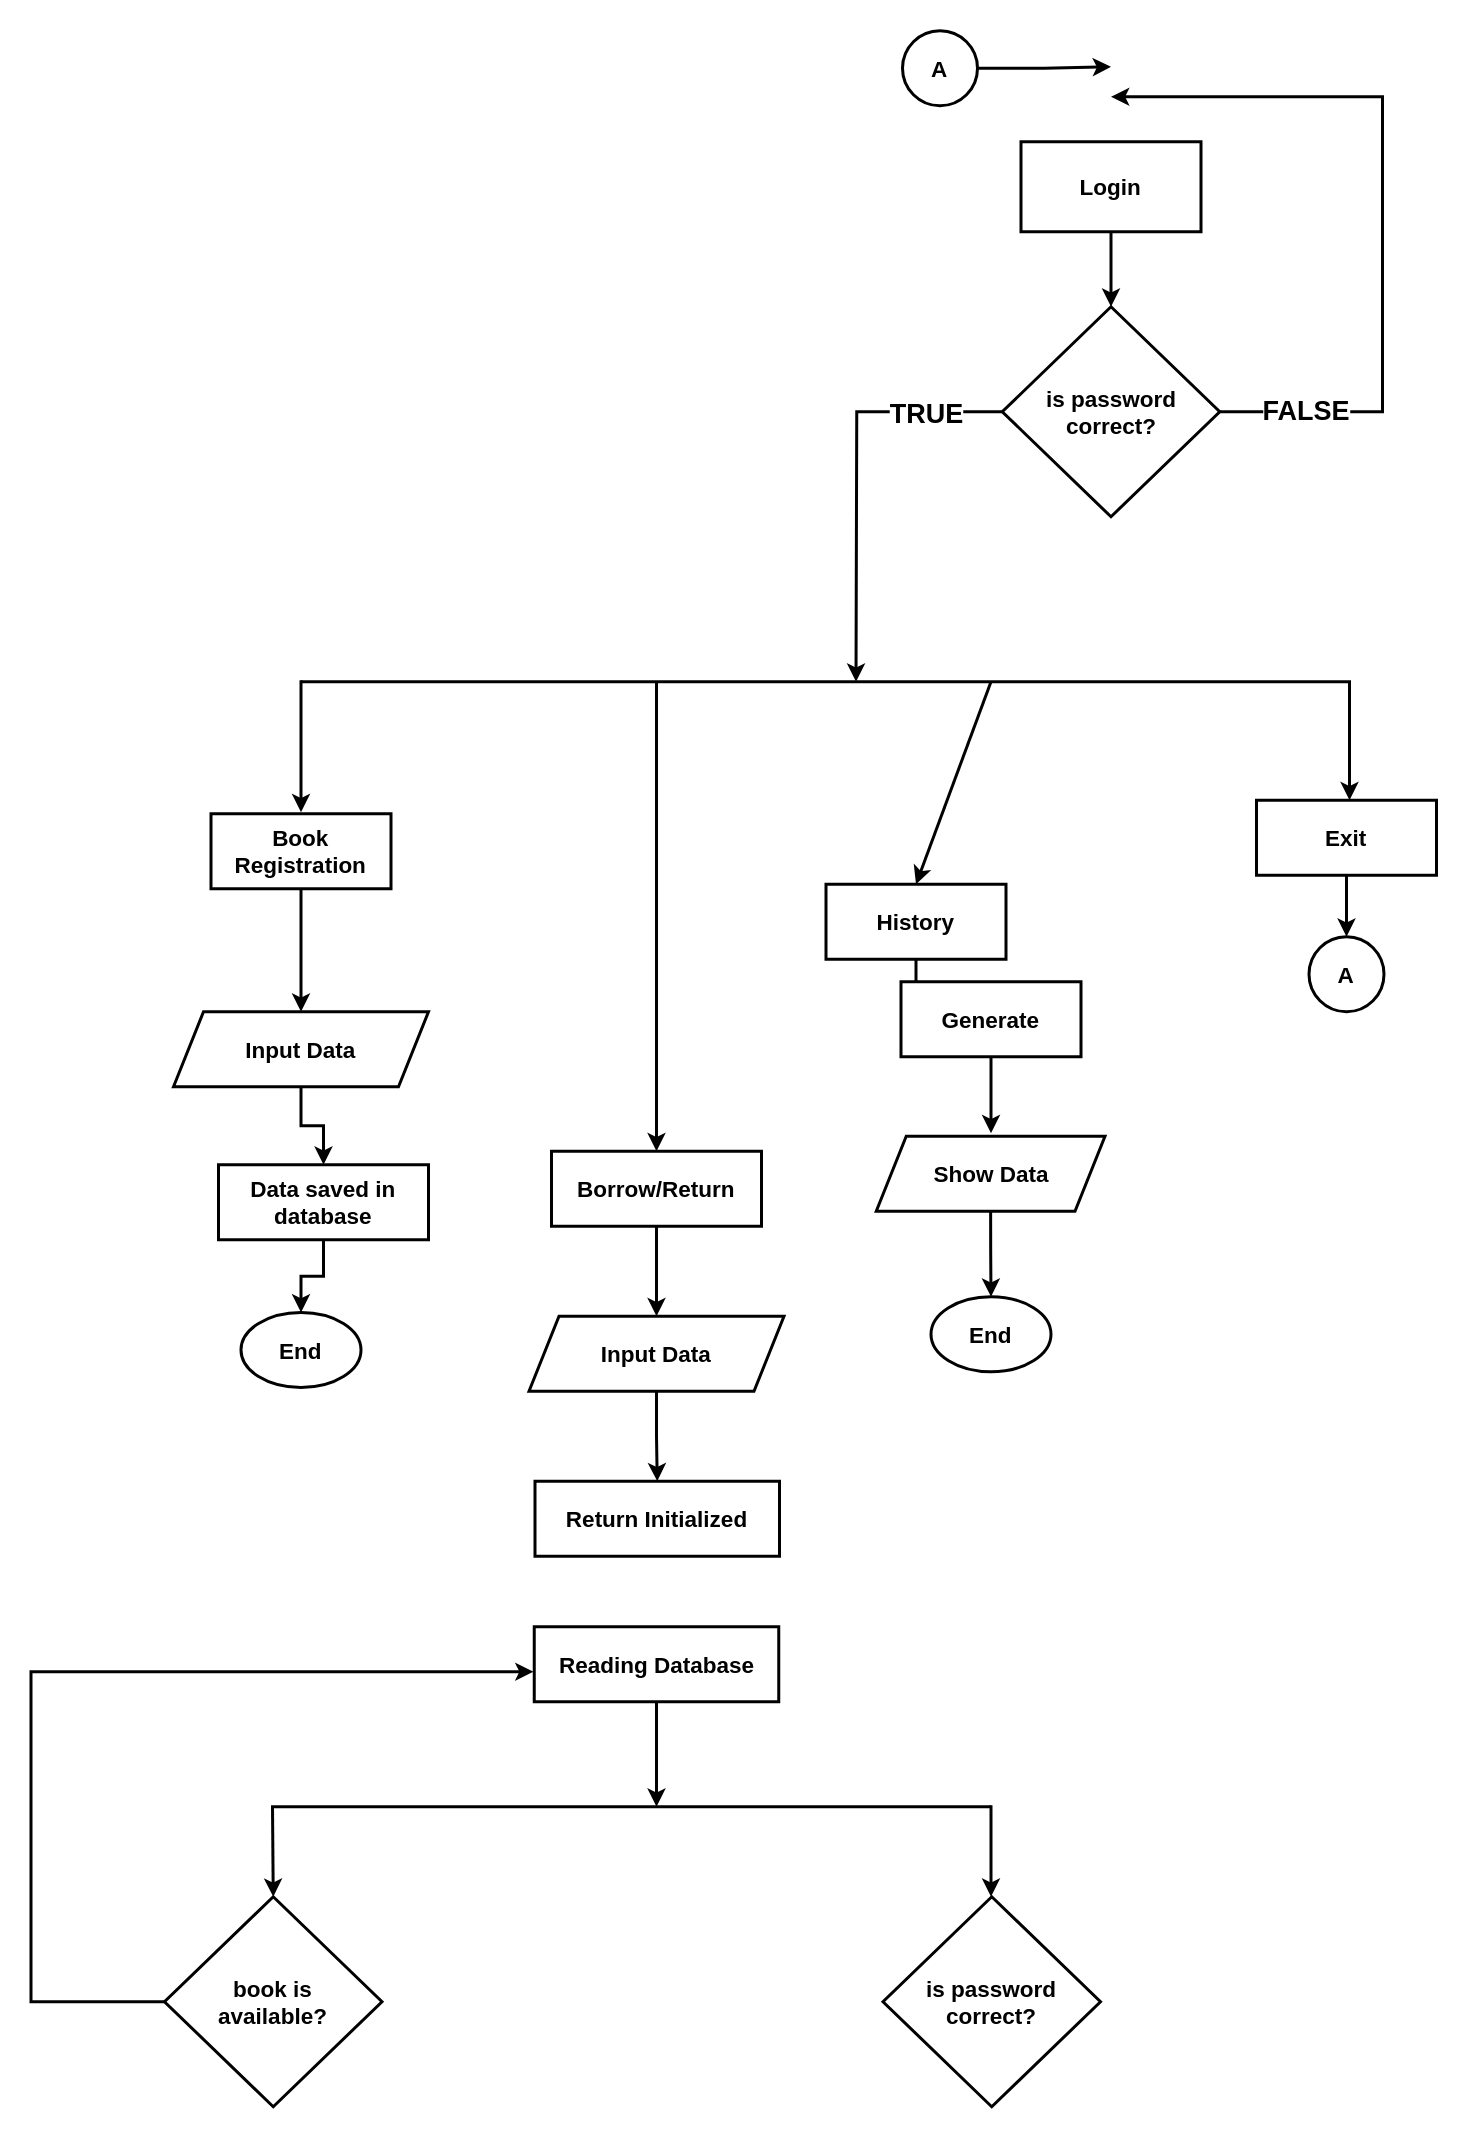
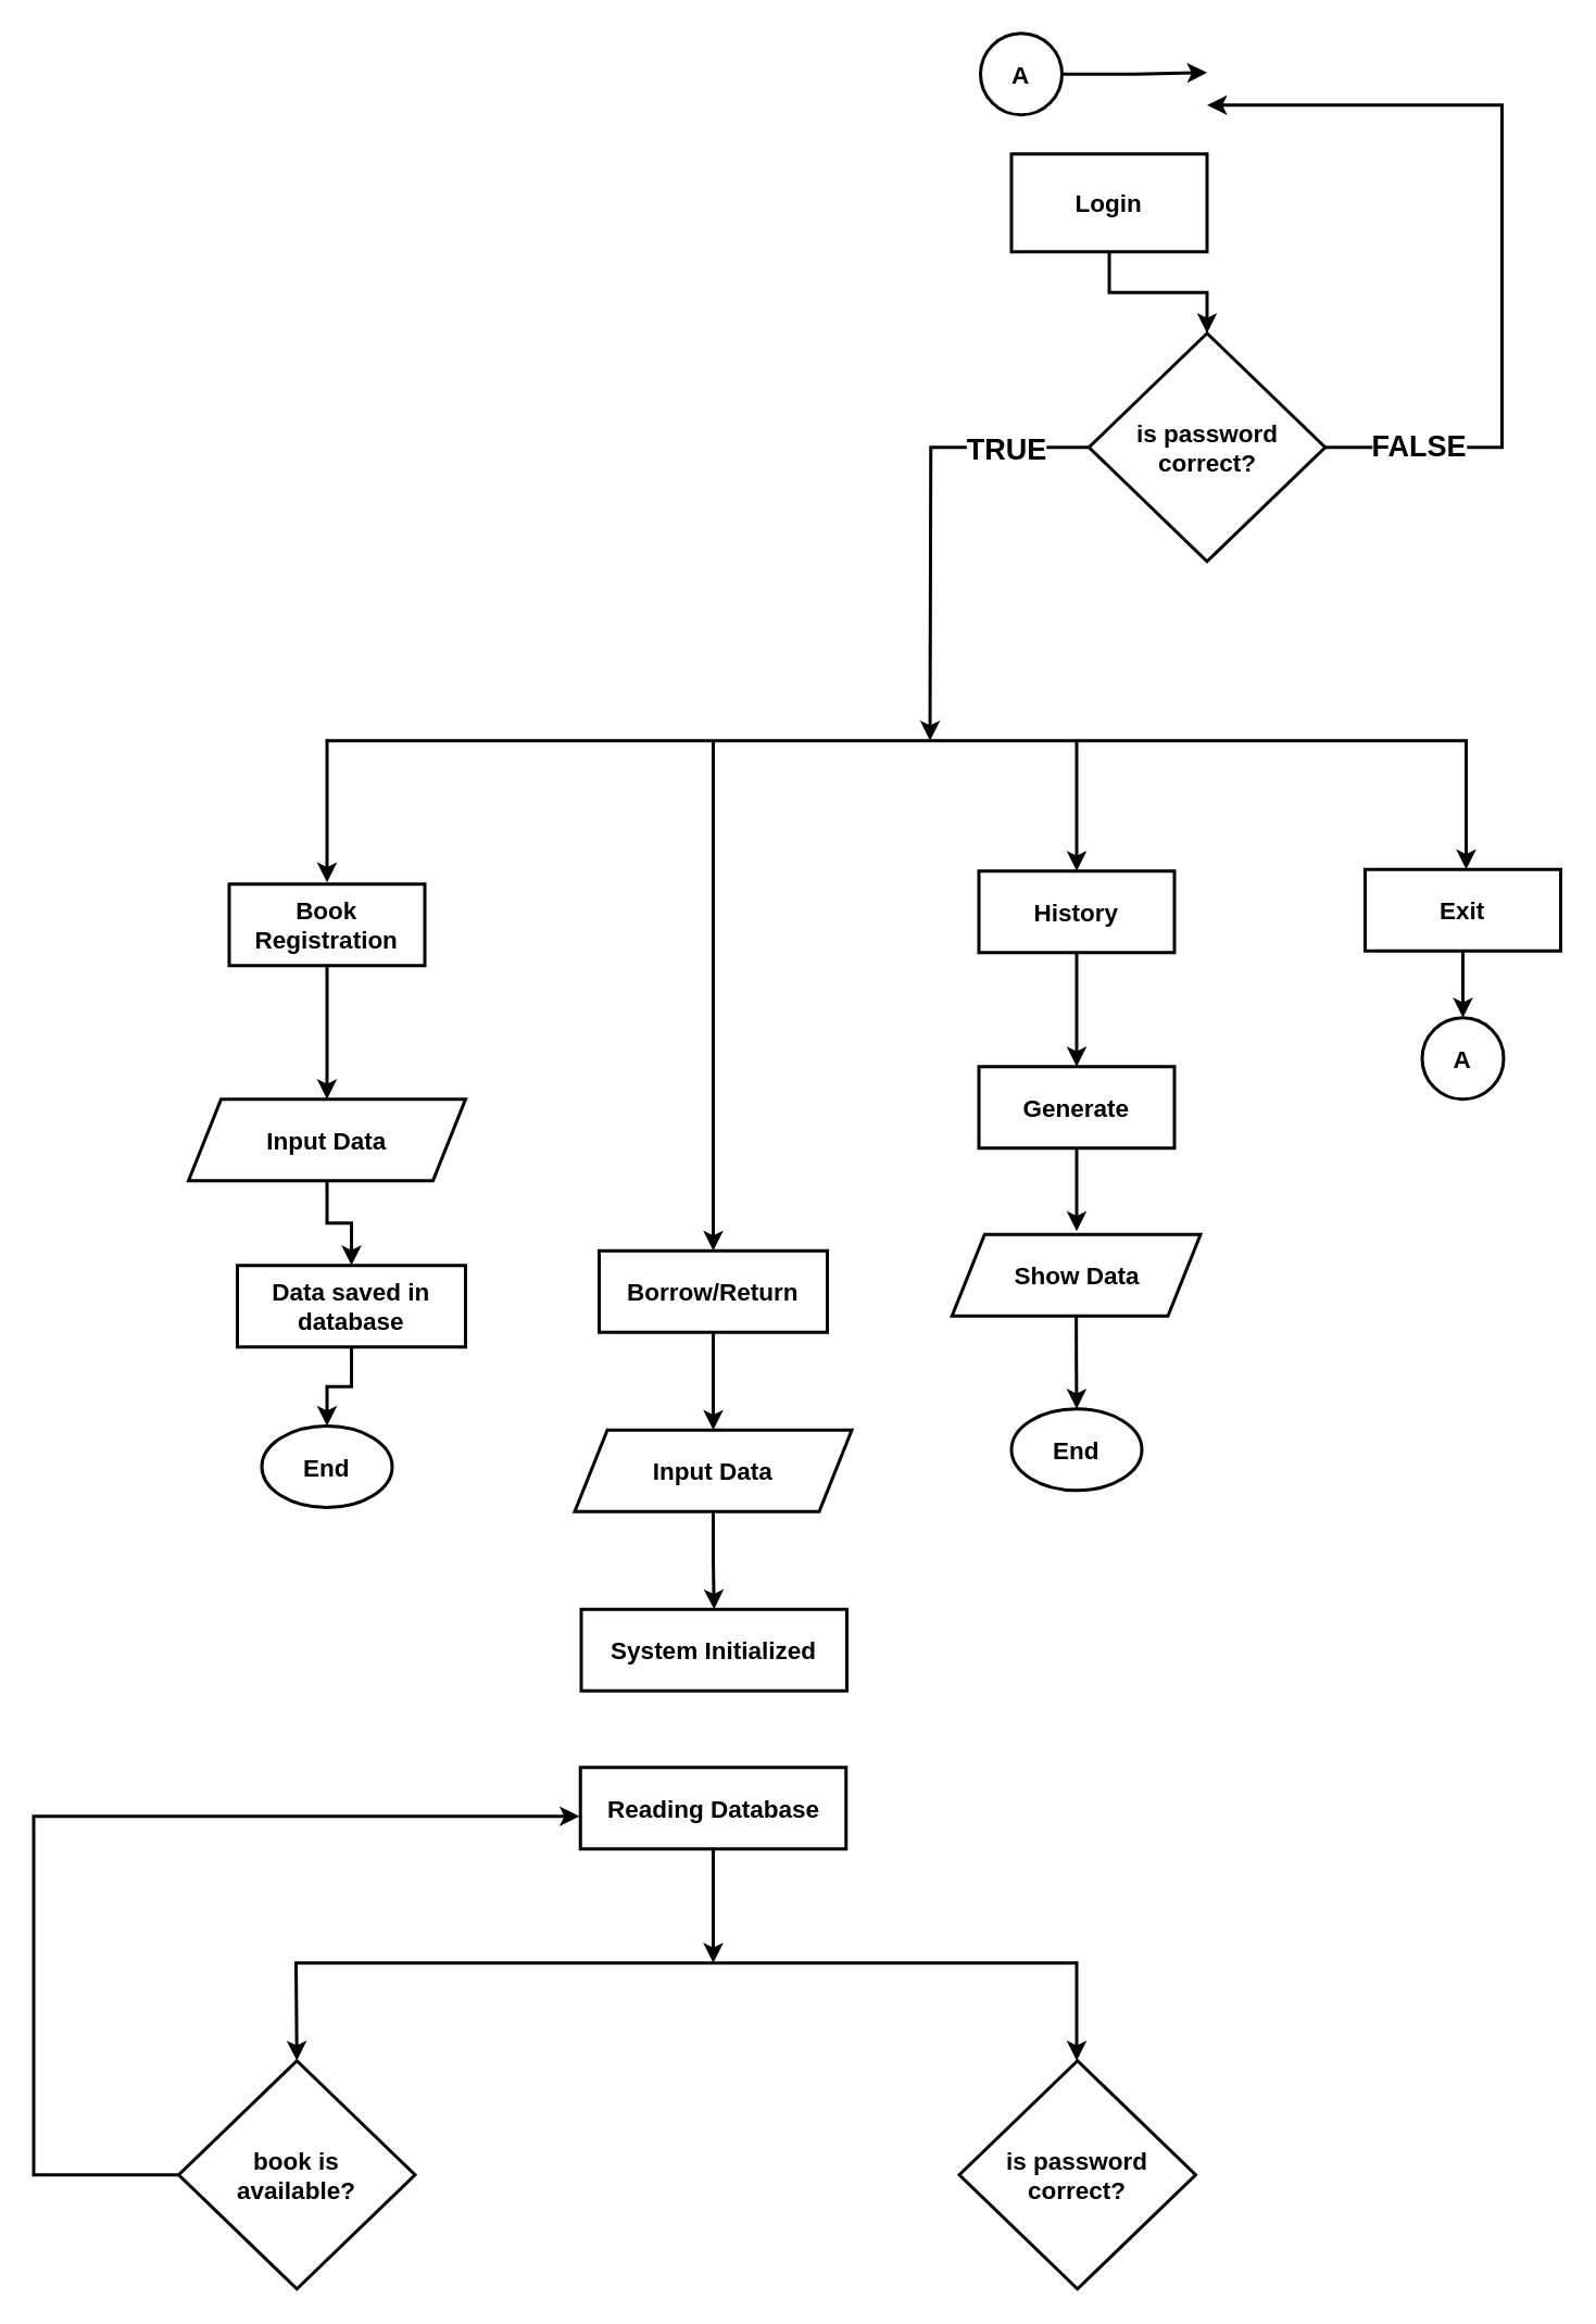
- <mxCell id="5" value="Login" style="rounded=0;whiteSpace=wrap;html=1;strokeWidth=2;fontSize=15;fontStyle=1" parent="1" vertex="1"><mxGeometry x="680" y="94" width="120" height="60" as="geometry" /></mxCell>
+ <mxCell id="5" value="Login" style="rounded=0;whiteSpace=wrap;html=1;strokeWidth=2;fontSize=15;fontStyle=1" parent="1" vertex="1"><mxGeometry x="620" y="94" width="120" height="60" as="geometry" /></mxCell>
- <mxCell id="16" value="History" style="rounded=0;whiteSpace=wrap;html=1;strokeWidth=2;fontSize=15;fontStyle=1" parent="1" vertex="1"><mxGeometry x="550" y="589" width="120" height="50" as="geometry" /></mxCell>
+ <mxCell id="16" value="History" style="rounded=0;whiteSpace=wrap;html=1;strokeWidth=2;fontSize=15;fontStyle=1" parent="1" vertex="1"><mxGeometry x="600" y="534" width="120" height="50" as="geometry" /></mxCell>
- <mxCell id="37" value="Return Initialized" style="rounded=0;whiteSpace=wrap;html=1;strokeWidth=2;fontSize=15;fontStyle=1" vertex="1" parent="1"><mxGeometry x="356" y="987" width="163" height="50" as="geometry" /></mxCell>
+ <mxCell id="37" value="System Initialized" style="rounded=0;whiteSpace=wrap;html=1;strokeWidth=2;fontSize=15;fontStyle=1" vertex="1" parent="1"><mxGeometry x="356" y="987" width="163" height="50" as="geometry" /></mxCell>
